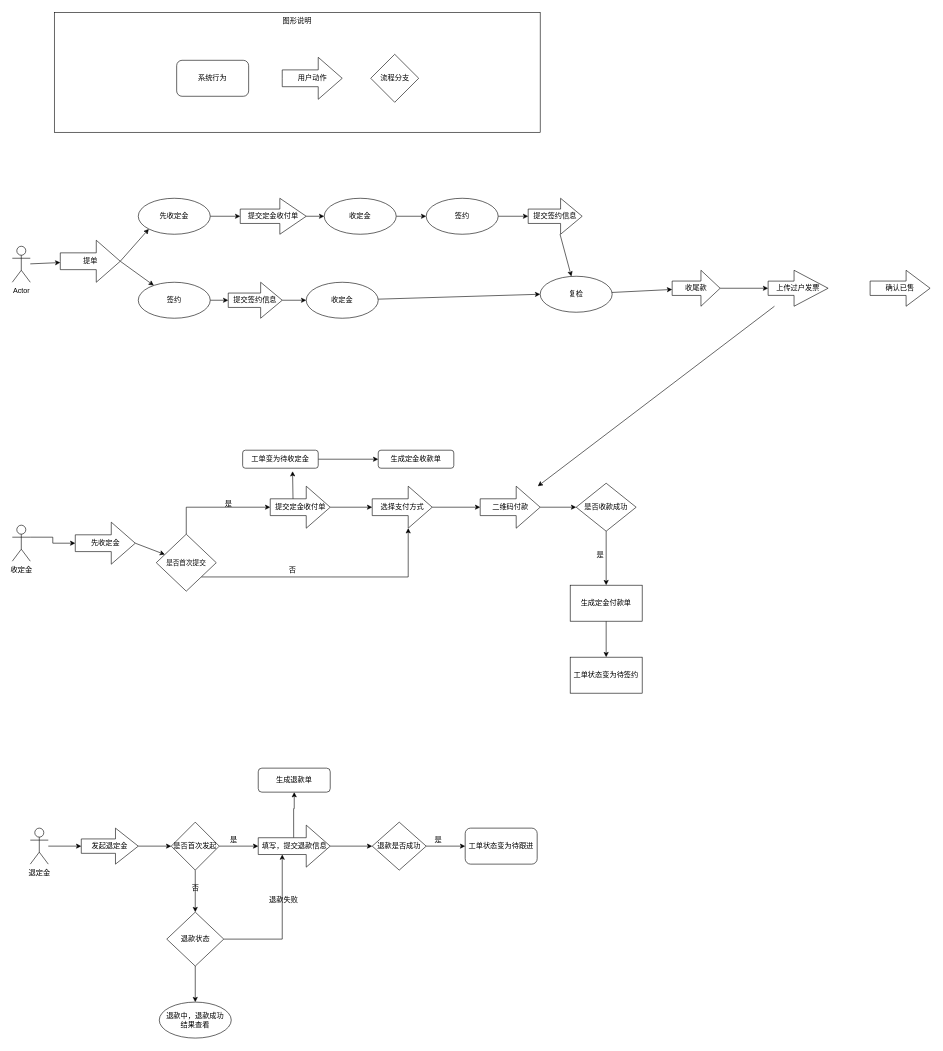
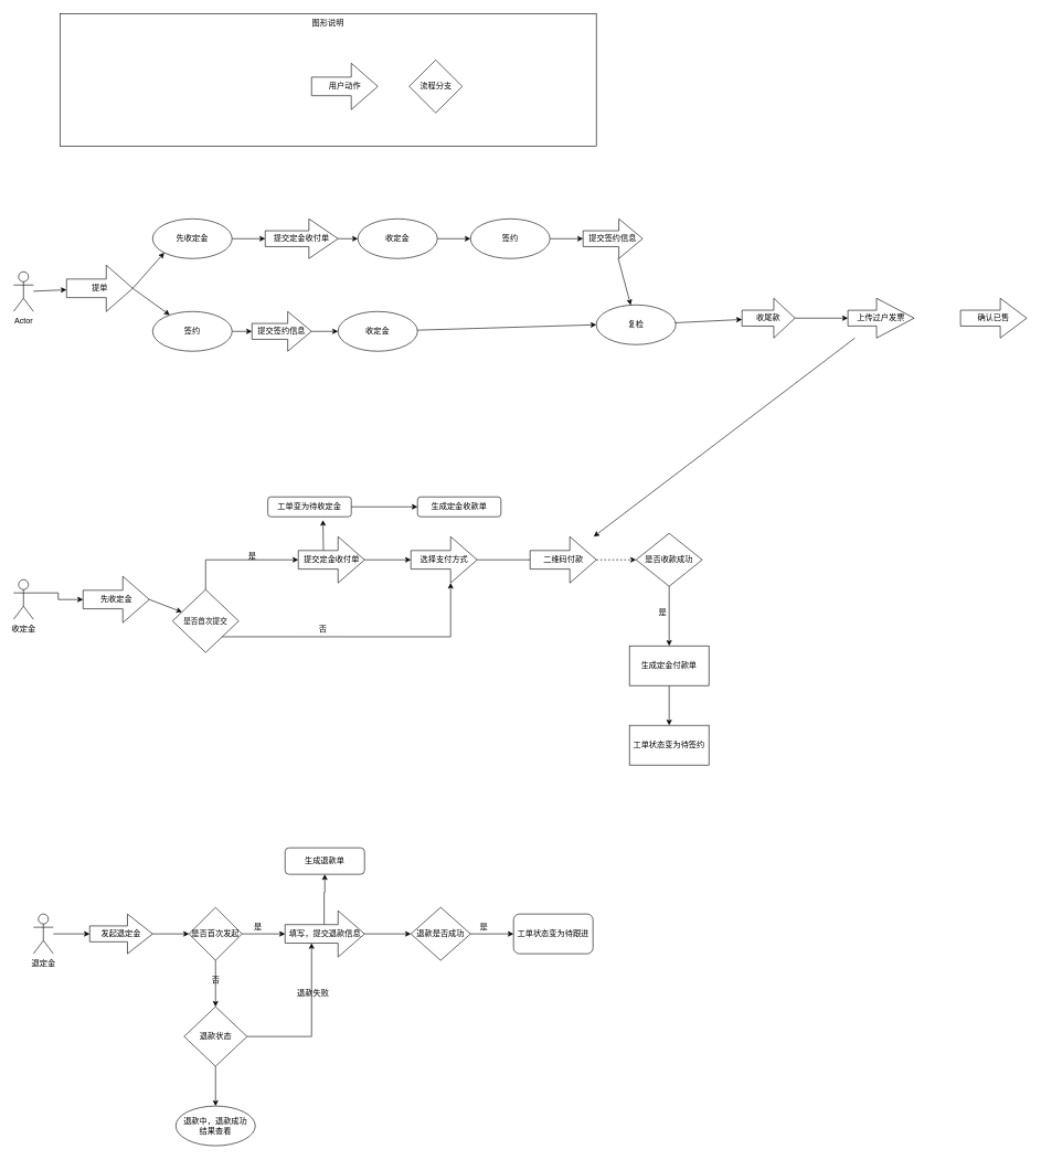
- <mxCell id="38" value="系统行为" style="rounded=1;whiteSpace=wrap;html=1;" parent="1" vertex="1"><mxGeometry x="294" y="100" width="120" height="60" as="geometry" /></mxCell>
- <mxCell id="46" value="" style="edgeStyle=orthogonalEdgeStyle;rounded=0;orthogonalLoop=1;jettySize=auto;html=1;" edge="1" parent="1" source="47" target="49"><mxGeometry relative="1" as="geometry" /></mxCell>
+ <mxCell id="46" value="" style="edgeStyle=orthogonalEdgeStyle;rounded=0;orthogonalLoop=1;jettySize=auto;html=1;endArrow=none;" edge="1" parent="1" source="47" target="49"><mxGeometry relative="1" as="geometry" /></mxCell>
- <mxCell id="48" value="" style="edgeStyle=orthogonalEdgeStyle;rounded=0;orthogonalLoop=1;jettySize=auto;html=1;" edge="1" parent="1" source="49" target="51"><mxGeometry relative="1" as="geometry" /></mxCell>
+ <mxCell id="48" value="" style="edgeStyle=orthogonalEdgeStyle;rounded=0;orthogonalLoop=1;jettySize=auto;html=1;dashed=1;" edge="1" parent="1" source="49" target="51"><mxGeometry relative="1" as="geometry" /></mxCell>
